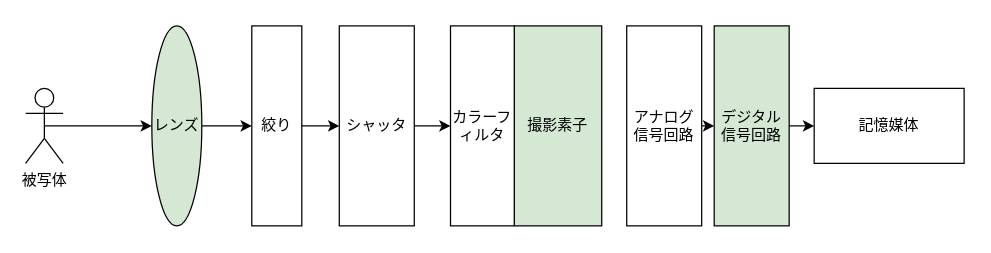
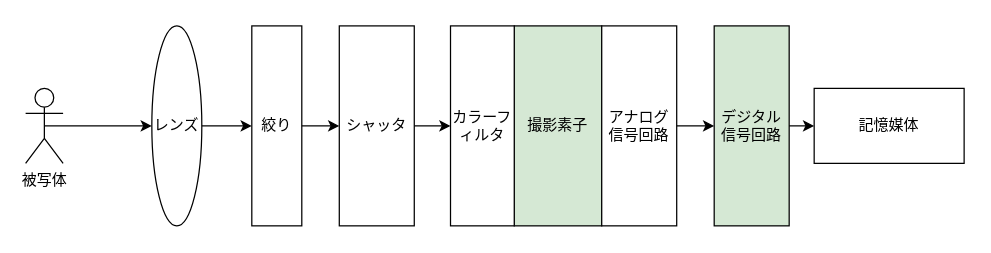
- <mxCell id="5" value="レンズ" style="ellipse;whiteSpace=wrap;html=1;fillColor=#d5e8d4;" vertex="1" parent="1"><mxGeometry x="121" y="20" width="40" height="160" as="geometry" /></mxCell>
+ <mxCell id="5" value="レンズ" style="ellipse;whiteSpace=wrap;html=1;" vertex="1" parent="1"><mxGeometry x="121" y="20" width="40" height="160" as="geometry" /></mxCell>
- <mxCell id="8" value="アナログ信号回路" style="rounded=0;whiteSpace=wrap;html=1;" vertex="1" parent="1"><mxGeometry x="501" y="20" width="60" height="160" as="geometry" /></mxCell>
+ <mxCell id="8" value="アナログ信号回路" style="rounded=0;whiteSpace=wrap;html=1;" vertex="1" parent="1"><mxGeometry x="481" y="20" width="60" height="160" as="geometry" /></mxCell>
